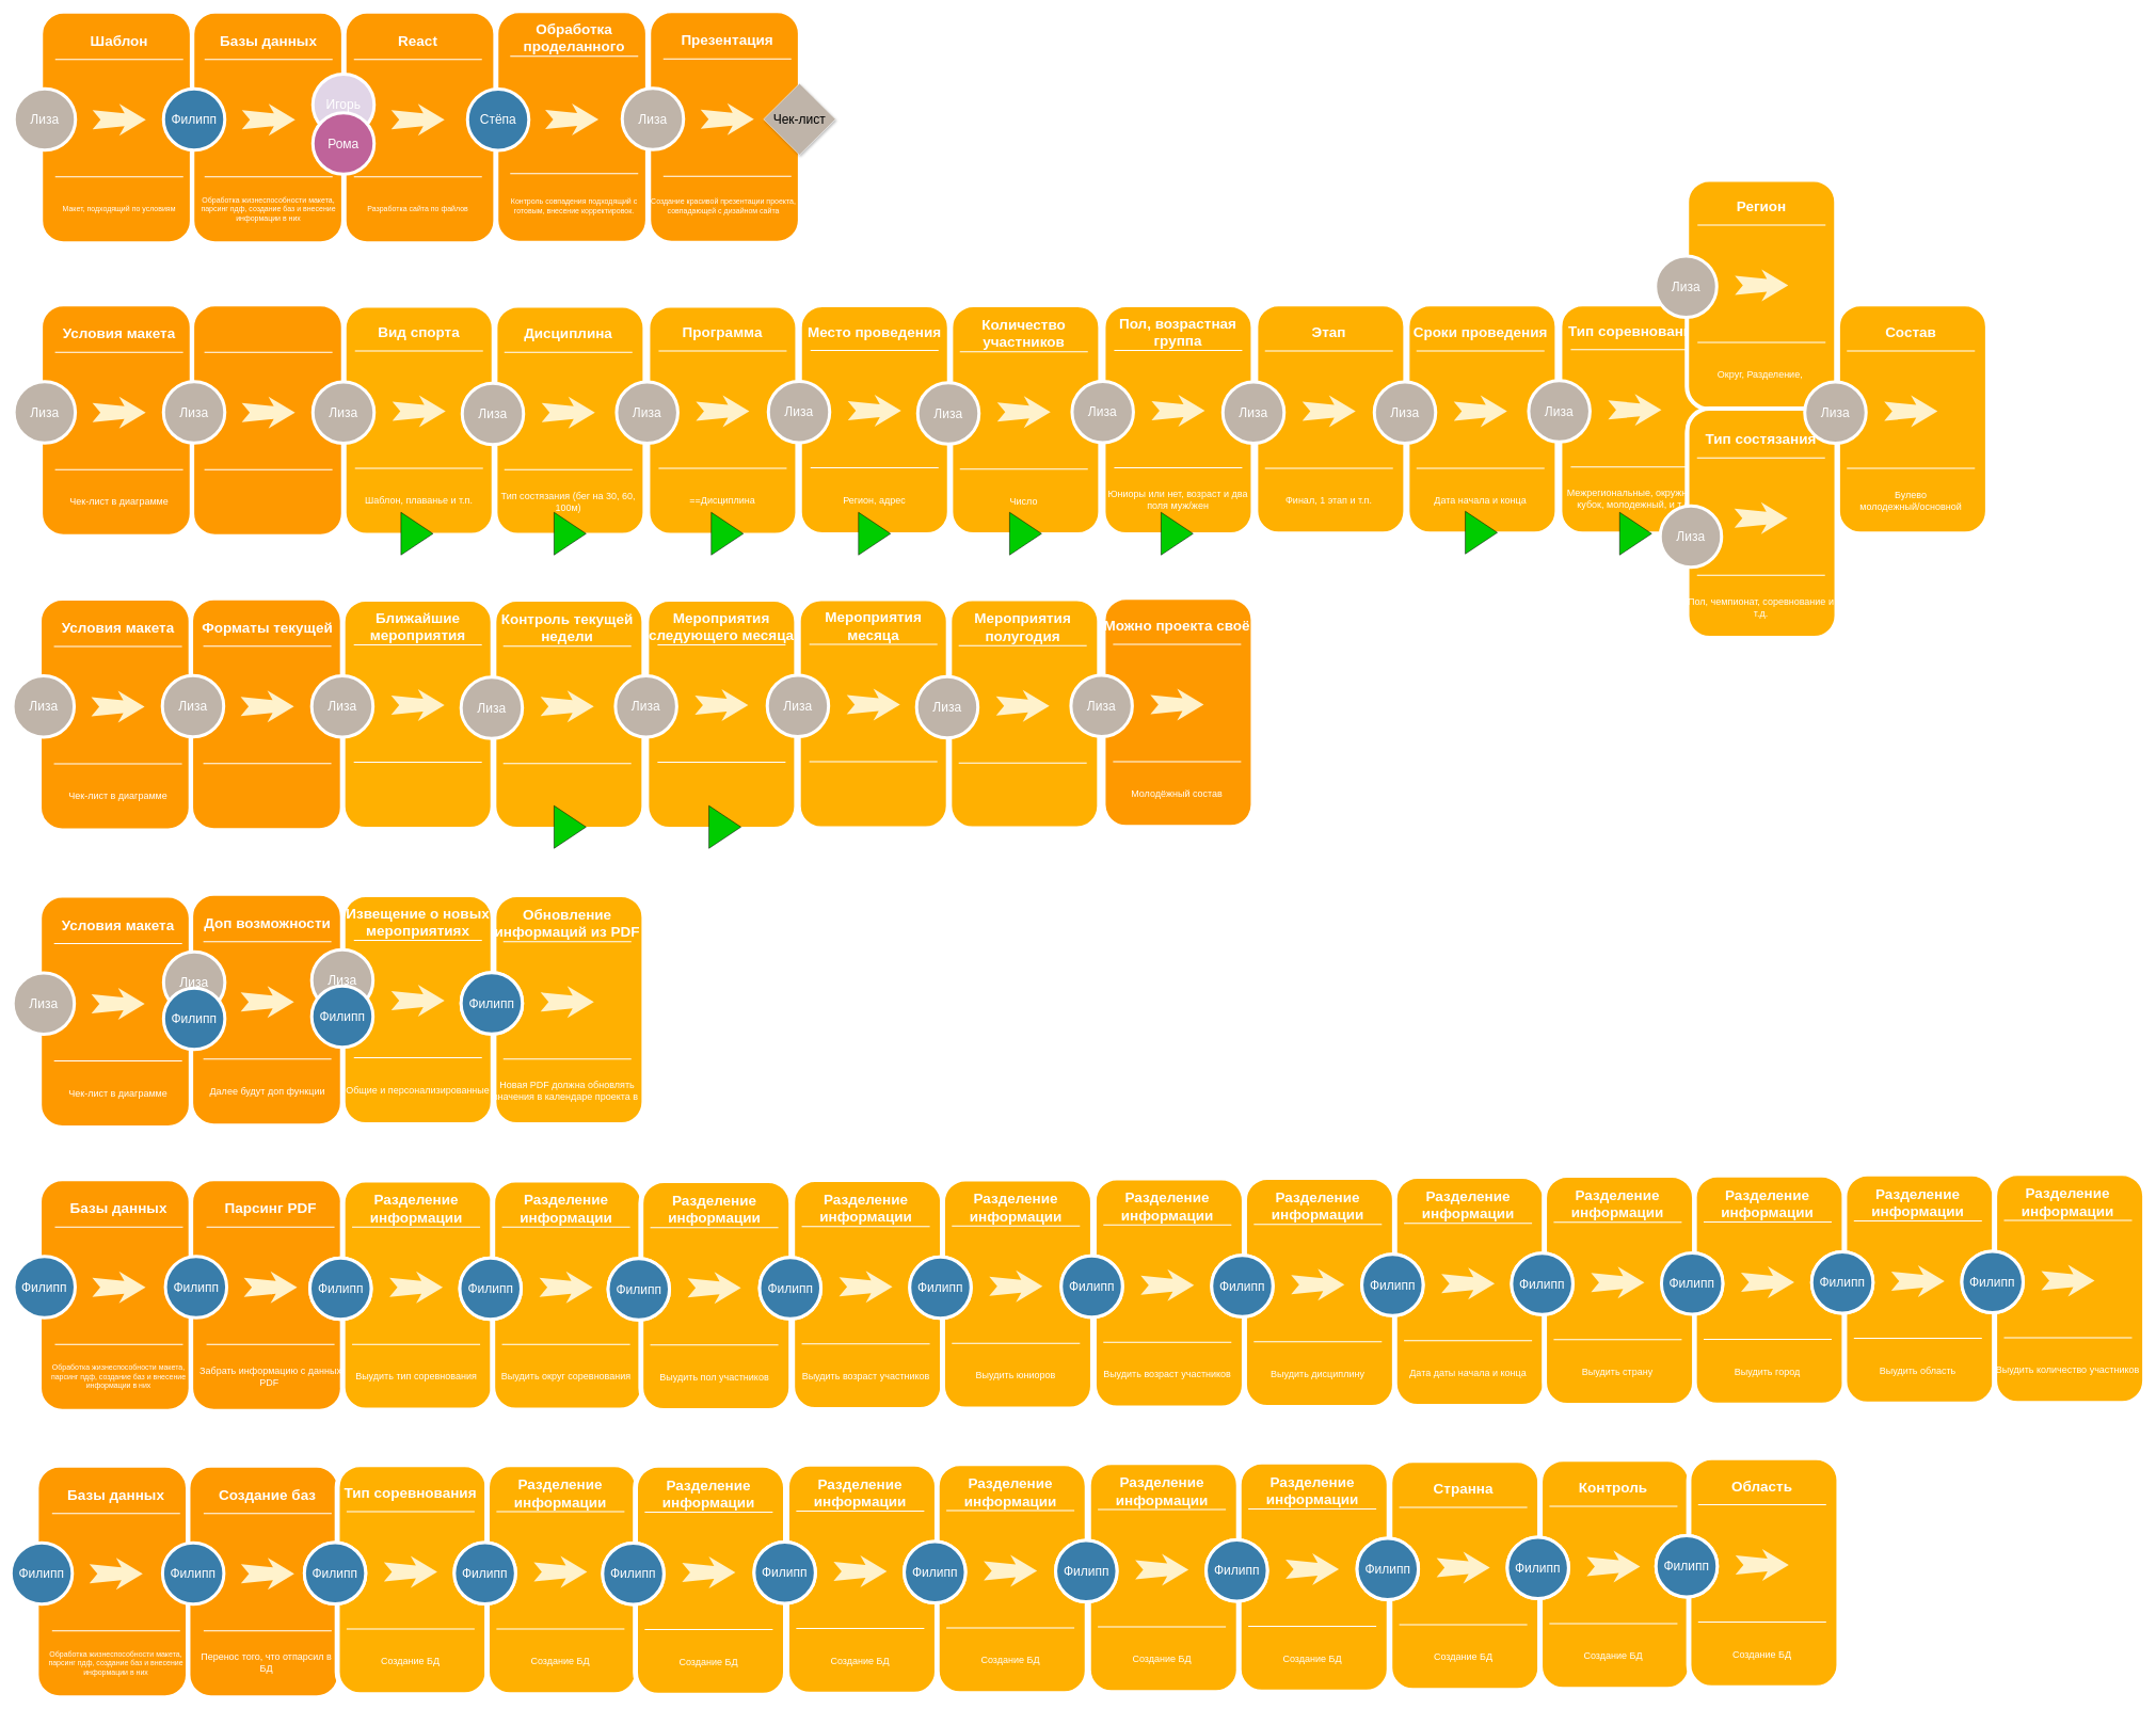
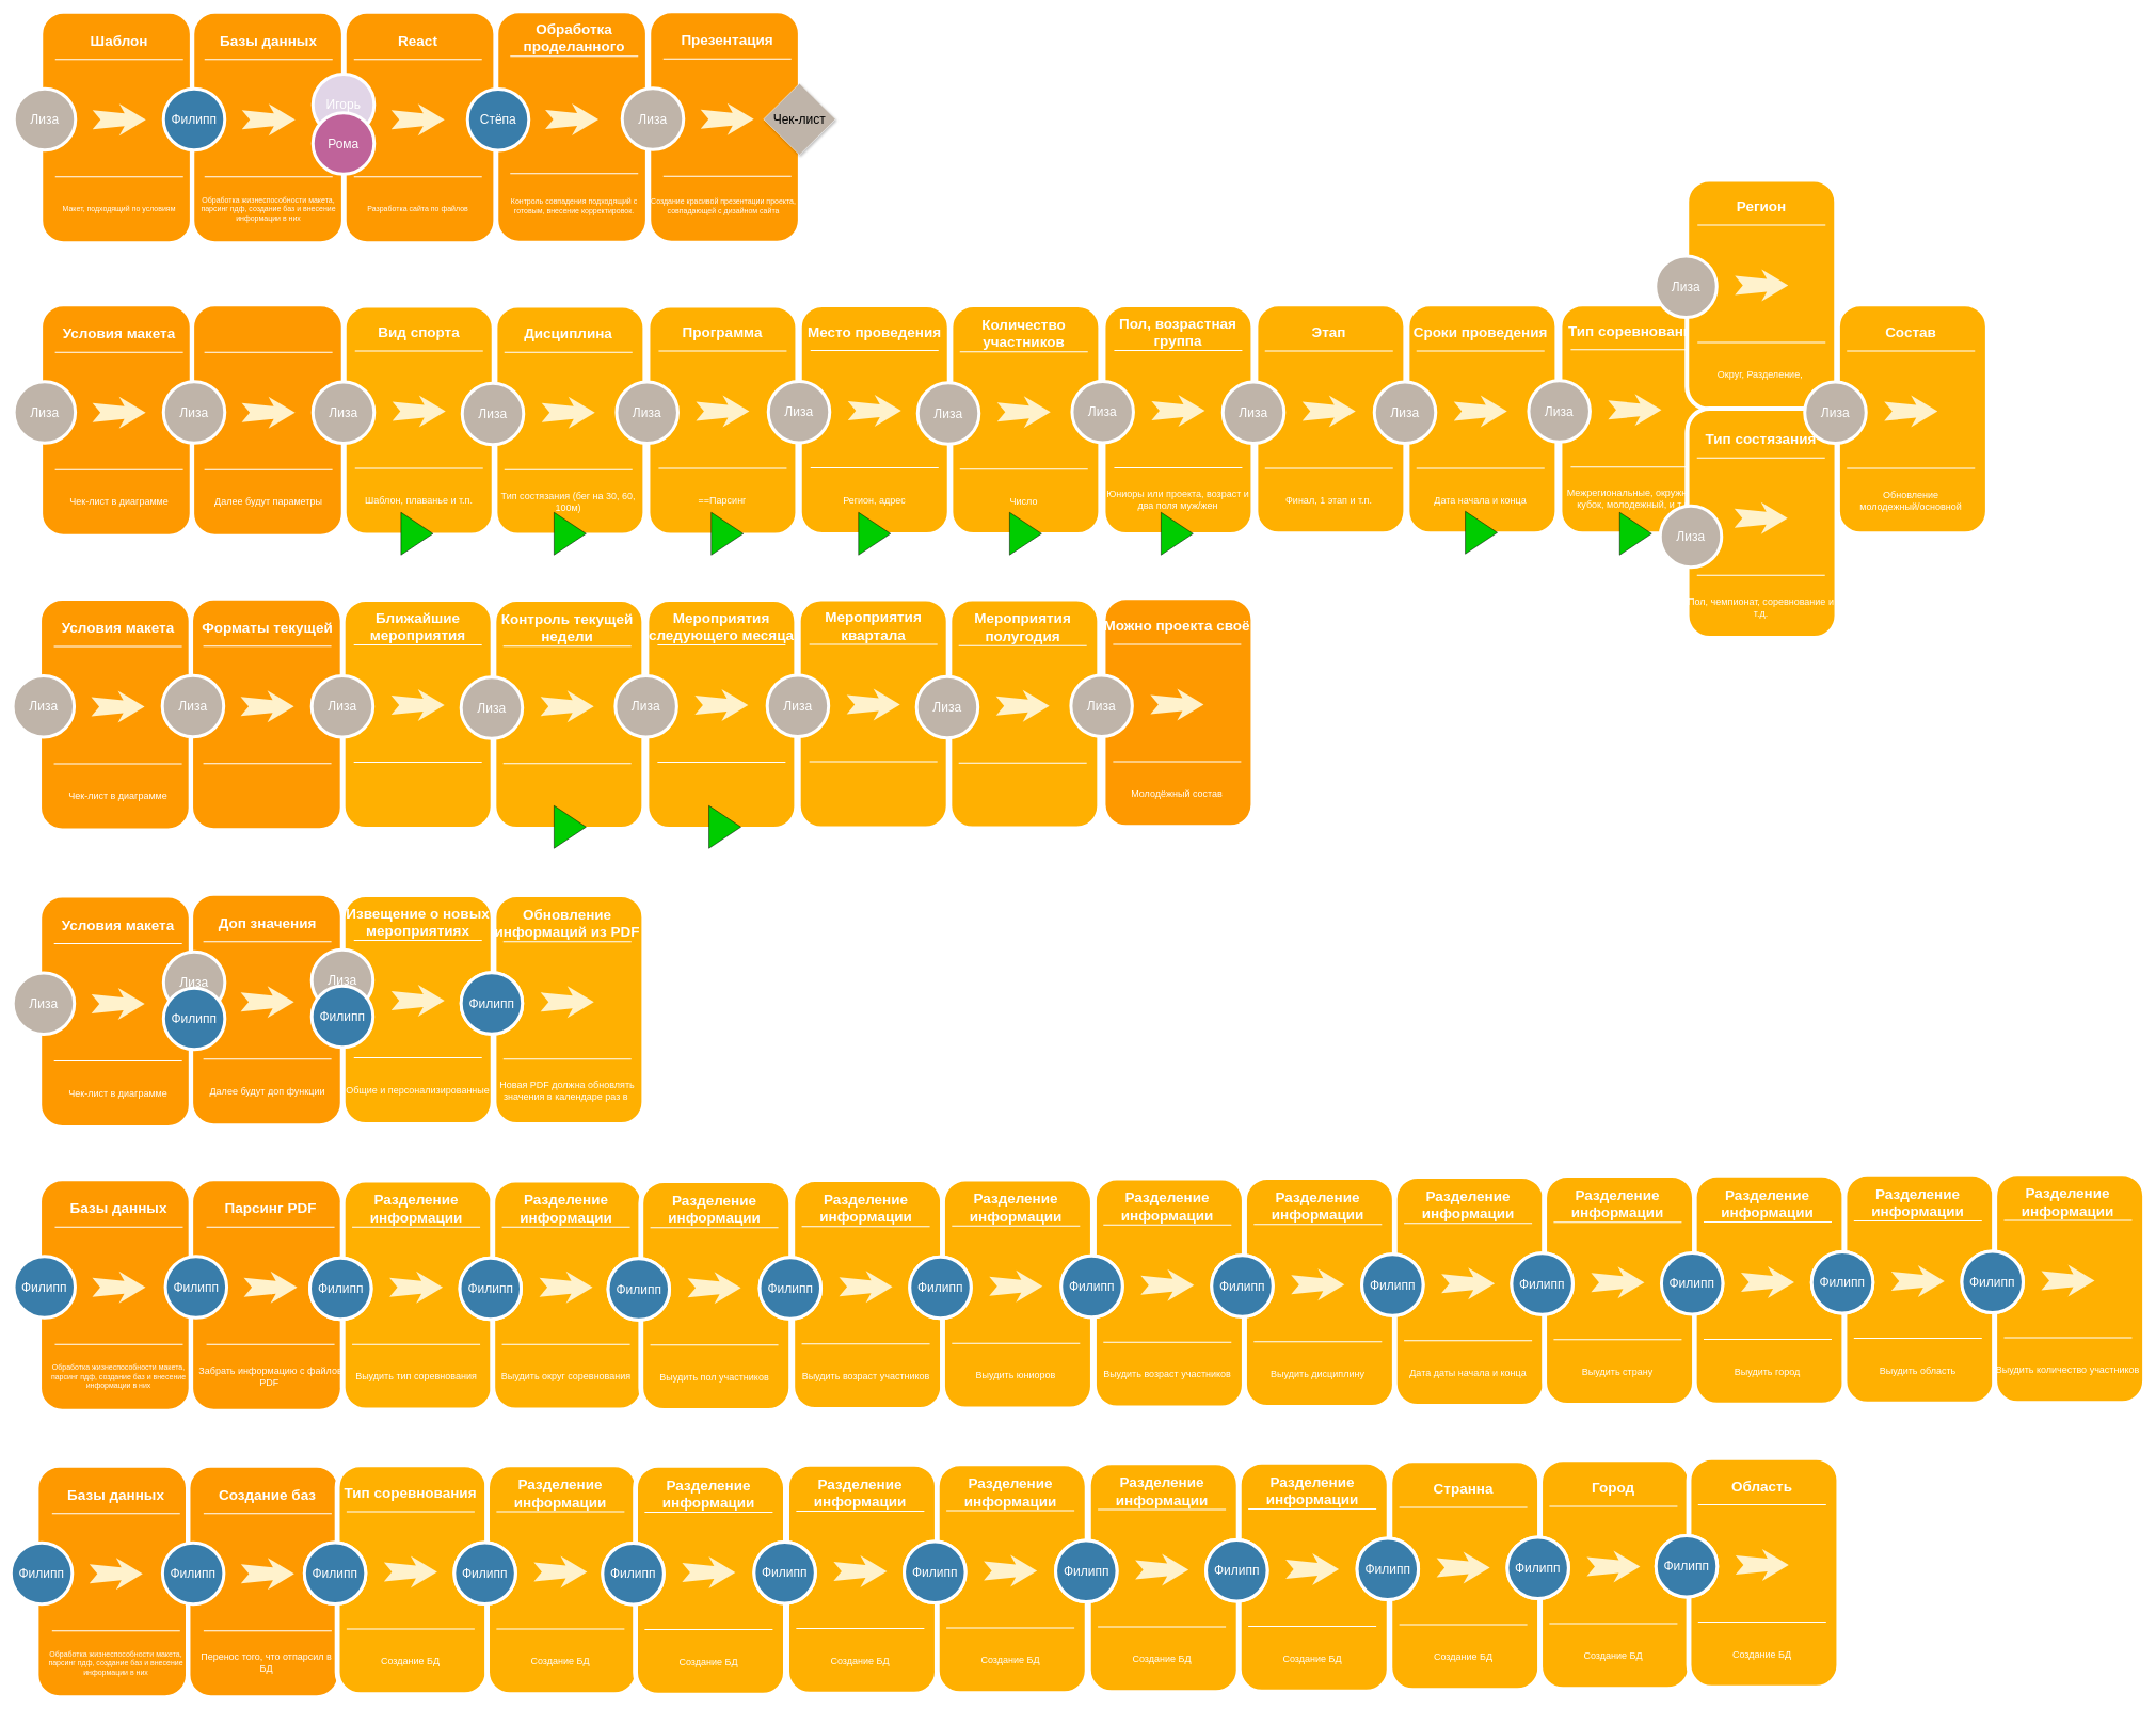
- <mxCell id="72" value="&lt;font style=&quot;font-size: 18px;&quot;&gt;==Дисциплина&lt;/font&gt;" style="text;html=1;strokeColor=none;fillColor=none;align=center;verticalAlign=middle;whiteSpace=wrap;rounded=0;shadow=0;fontSize=14;fontColor=#FFFFFF;" vertex="1" parent="1"><mxGeometry x="1214.37" y="892.5" width="280" height="90" as="geometry" /></mxCell>
+ <mxCell id="72" value="&lt;font style=&quot;font-size: 18px;&quot;&gt;==Парсинг&lt;/font&gt;" style="text;html=1;strokeColor=none;fillColor=none;align=center;verticalAlign=middle;whiteSpace=wrap;rounded=0;shadow=0;fontSize=14;fontColor=#FFFFFF;" vertex="1" parent="1"><mxGeometry x="1214.37" y="892.5" width="280" height="90" as="geometry" /></mxCell>
- <mxCell id="96" value="&lt;span style=&quot;font-size: 18px;&quot;&gt;Юниоры или нет, возраст и два поля муж/жен&lt;/span&gt;" style="text;html=1;strokeColor=none;fillColor=none;align=center;verticalAlign=middle;whiteSpace=wrap;rounded=0;shadow=0;fontSize=14;fontColor=#FFFFFF;" vertex="1" parent="1"><mxGeometry x="2068.37" y="891.5" width="280" height="90" as="geometry" /></mxCell>
+ <mxCell id="96" value="&lt;span style=&quot;font-size: 18px;&quot;&gt;Юниоры или проекта, возраст и два поля муж/жен&lt;/span&gt;" style="text;html=1;strokeColor=none;fillColor=none;align=center;verticalAlign=middle;whiteSpace=wrap;rounded=0;shadow=0;fontSize=14;fontColor=#FFFFFF;" vertex="1" parent="1"><mxGeometry x="2068.37" y="891.5" width="280" height="90" as="geometry" /></mxCell>
- <mxCell id="271" value="&lt;font style=&quot;font-size: 18px;&quot;&gt;Булево&lt;/font&gt;&lt;div&gt;&lt;font style=&quot;font-size: 18px;&quot;&gt;молодежный/основной&lt;/font&gt;&lt;/div&gt;" style="text;html=1;strokeColor=none;fillColor=none;align=center;verticalAlign=middle;whiteSpace=wrap;rounded=0;shadow=0;fontSize=14;fontColor=#FFFFFF;" vertex="1" parent="1"><mxGeometry x="3442" y="892.5" width="280" height="90" as="geometry" /></mxCell>
+ <mxCell id="271" value="&lt;font style=&quot;font-size: 18px;&quot;&gt;Обновление&lt;/font&gt;&lt;div&gt;&lt;font style=&quot;font-size: 18px;&quot;&gt;молодежный/основной&lt;/font&gt;&lt;/div&gt;" style="text;html=1;strokeColor=none;fillColor=none;align=center;verticalAlign=middle;whiteSpace=wrap;rounded=0;shadow=0;fontSize=14;fontColor=#FFFFFF;" vertex="1" parent="1"><mxGeometry x="3442" y="892.5" width="280" height="90" as="geometry" /></mxCell>
+ <mxCell id="48" value="&lt;font style=&quot;font-size: 18px;&quot;&gt;Далее будут параметры&lt;/font&gt;" style="text;html=1;strokeColor=none;fillColor=none;align=center;verticalAlign=middle;whiteSpace=wrap;rounded=0;shadow=0;fontSize=14;fontColor=#FFFFFF;" vertex="1" parent="1"><mxGeometry x="362.74" y="895" width="280" height="90" as="geometry" /></mxCell>
- <mxCell id="144" value="Мероприятия месяца" style="text;html=1;strokeColor=none;fillColor=none;align=center;verticalAlign=middle;whiteSpace=wrap;rounded=0;shadow=0;fontSize=27;fontColor=#FFFFFF;fontStyle=1" vertex="1" parent="1"><mxGeometry x="1496.89" y="1142.5" width="280" height="60" as="geometry" /></mxCell>
+ <mxCell id="144" value="Мероприятия квартала" style="text;html=1;strokeColor=none;fillColor=none;align=center;verticalAlign=middle;whiteSpace=wrap;rounded=0;shadow=0;fontSize=27;fontColor=#FFFFFF;fontStyle=1" vertex="1" parent="1"><mxGeometry x="1496.89" y="1142.5" width="280" height="60" as="geometry" /></mxCell>
- <mxCell id="163" value="Доп возможности" style="text;html=1;strokeColor=none;fillColor=none;align=center;verticalAlign=middle;whiteSpace=wrap;rounded=0;shadow=0;fontSize=27;fontColor=#FFFFFF;fontStyle=1" vertex="1" parent="1"><mxGeometry x="360.74" y="1700" width="280" height="60" as="geometry" /></mxCell>
+ <mxCell id="163" value="Доп значения" style="text;html=1;strokeColor=none;fillColor=none;align=center;verticalAlign=middle;whiteSpace=wrap;rounded=0;shadow=0;fontSize=27;fontColor=#FFFFFF;fontStyle=1" vertex="1" parent="1"><mxGeometry x="360.74" y="1700" width="280" height="60" as="geometry" /></mxCell>
- <mxCell id="179" value="&lt;span style=&quot;font-size: 18px;&quot;&gt;Новая PDF должна обновлять значения в календаре проекта в&amp;nbsp;&lt;/span&gt;" style="text;html=1;strokeColor=none;fillColor=none;align=center;verticalAlign=middle;whiteSpace=wrap;rounded=0;shadow=0;fontSize=14;fontColor=#FFFFFF;" vertex="1" parent="1"><mxGeometry x="923" y="2000" width="280" height="90" as="geometry" /></mxCell>
+ <mxCell id="179" value="&lt;span style=&quot;font-size: 18px;&quot;&gt;Новая PDF должна обновлять значения в календаре раз в&amp;nbsp;&lt;/span&gt;" style="text;html=1;strokeColor=none;fillColor=none;align=center;verticalAlign=middle;whiteSpace=wrap;rounded=0;shadow=0;fontSize=14;fontColor=#FFFFFF;" vertex="1" parent="1"><mxGeometry x="923" y="2000" width="280" height="90" as="geometry" /></mxCell>
- <mxCell id="213" value="&lt;font style=&quot;font-size: 18px;&quot;&gt;Забрать информацию с данных PDF&amp;nbsp;&lt;/font&gt;" style="text;html=1;strokeColor=none;fillColor=none;align=center;verticalAlign=middle;whiteSpace=wrap;rounded=0;shadow=0;fontSize=14;fontColor=#FFFFFF;" vertex="1" parent="1"><mxGeometry x="366.63" y="2535" width="280" height="90" as="geometry" /></mxCell>
+ <mxCell id="213" value="&lt;font style=&quot;font-size: 18px;&quot;&gt;Забрать информацию с файлов PDF&amp;nbsp;&lt;/font&gt;" style="text;html=1;strokeColor=none;fillColor=none;align=center;verticalAlign=middle;whiteSpace=wrap;rounded=0;shadow=0;fontSize=14;fontColor=#FFFFFF;" vertex="1" parent="1"><mxGeometry x="366.63" y="2535" width="280" height="90" as="geometry" /></mxCell>
- <mxCell id="446" value="Контроль" style="text;html=1;strokeColor=none;fillColor=none;align=center;verticalAlign=middle;whiteSpace=wrap;rounded=0;shadow=0;fontSize=27;fontColor=#FFFFFF;fontStyle=1" vertex="1" parent="1"><mxGeometry x="2884.37" y="2758.5" width="280" height="60" as="geometry" /></mxCell>
+ <mxCell id="446" value="Город" style="text;html=1;strokeColor=none;fillColor=none;align=center;verticalAlign=middle;whiteSpace=wrap;rounded=0;shadow=0;fontSize=27;fontColor=#FFFFFF;fontStyle=1" vertex="1" parent="1"><mxGeometry x="2884.37" y="2758.5" width="280" height="60" as="geometry" /></mxCell>
